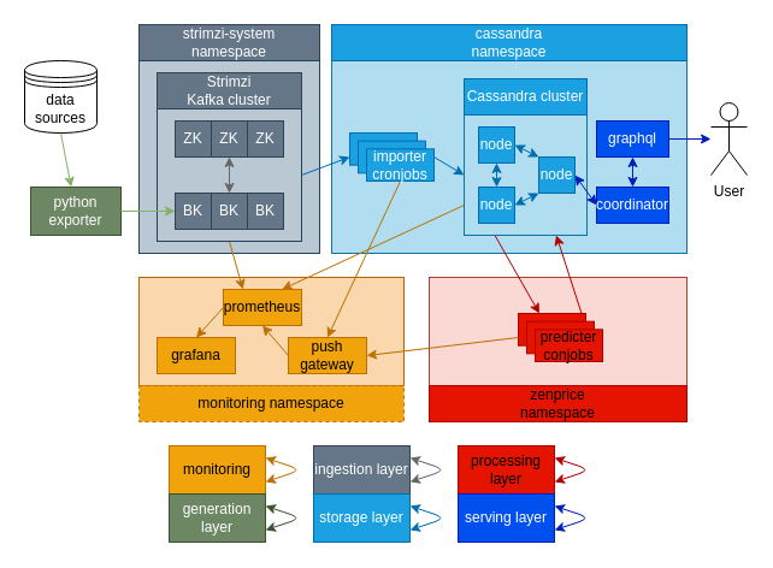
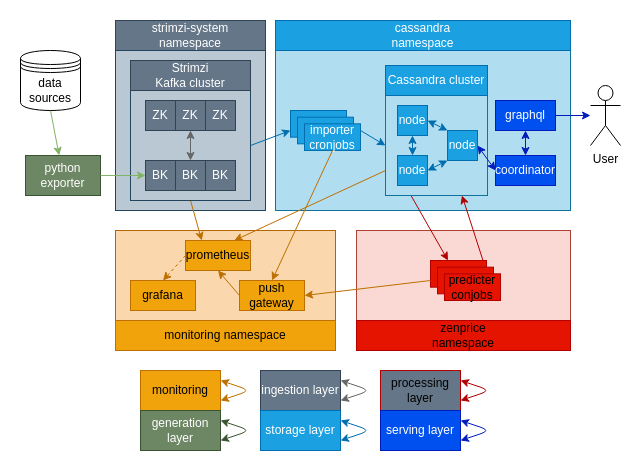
- <mxCell id="9" style="edgeStyle=none;html=1;exitX=0;exitY=0.5;exitDx=0;exitDy=0;entryX=0.5;entryY=0;entryDx=0;entryDy=0;fontColor=#000000;fillColor=#f0a30a;strokeColor=#BD7000;" parent="1" source="10" target="11" edge="1"><mxGeometry relative="1" as="geometry" /></mxCell>
+ <mxCell id="9" style="edgeStyle=none;html=1;exitX=0;exitY=0.5;exitDx=0;exitDy=0;entryX=0.5;entryY=0;entryDx=0;entryDy=0;fontColor=#000000;fillColor=#f0a30a;strokeColor=#BD7000;dashed=1;" parent="1" source="10" target="11" edge="1"><mxGeometry relative="1" as="geometry" /></mxCell>
- <mxCell id="8" value="monitoring namespace" style="rounded=0;whiteSpace=wrap;html=1;fillColor=#f0a30a;fontColor=#000000;strokeColor=#BD7000;dashed=1;" parent="1" vertex="1"><mxGeometry x="115" y="320" width="220" height="30" as="geometry" /></mxCell>
+ <mxCell id="8" value="monitoring namespace" style="rounded=0;whiteSpace=wrap;html=1;fillColor=#f0a30a;fontColor=#000000;strokeColor=#BD7000;" parent="1" vertex="1"><mxGeometry x="115" y="320" width="220" height="30" as="geometry" /></mxCell>
- <mxCell id="45" value="&lt;font color=&quot;#000000&quot;&gt;processing layer&lt;/font&gt;" style="rounded=0;whiteSpace=wrap;html=1;fillColor=#e51400;strokeColor=#B20000;fontColor=#ffffff;container=0;" parent="1" vertex="1"><mxGeometry x="380" y="370" width="80" height="40" as="geometry" /></mxCell>
+ <mxCell id="45" value="&lt;font color=&quot;#000000&quot;&gt;processing layer&lt;/font&gt;" style="rounded=0;whiteSpace=wrap;html=1;fillColor=#647687;strokeColor=#B20000;fontColor=#ffffff;container=0;" parent="1" vertex="1"><mxGeometry x="380" y="370" width="80" height="40" as="geometry" /></mxCell>
